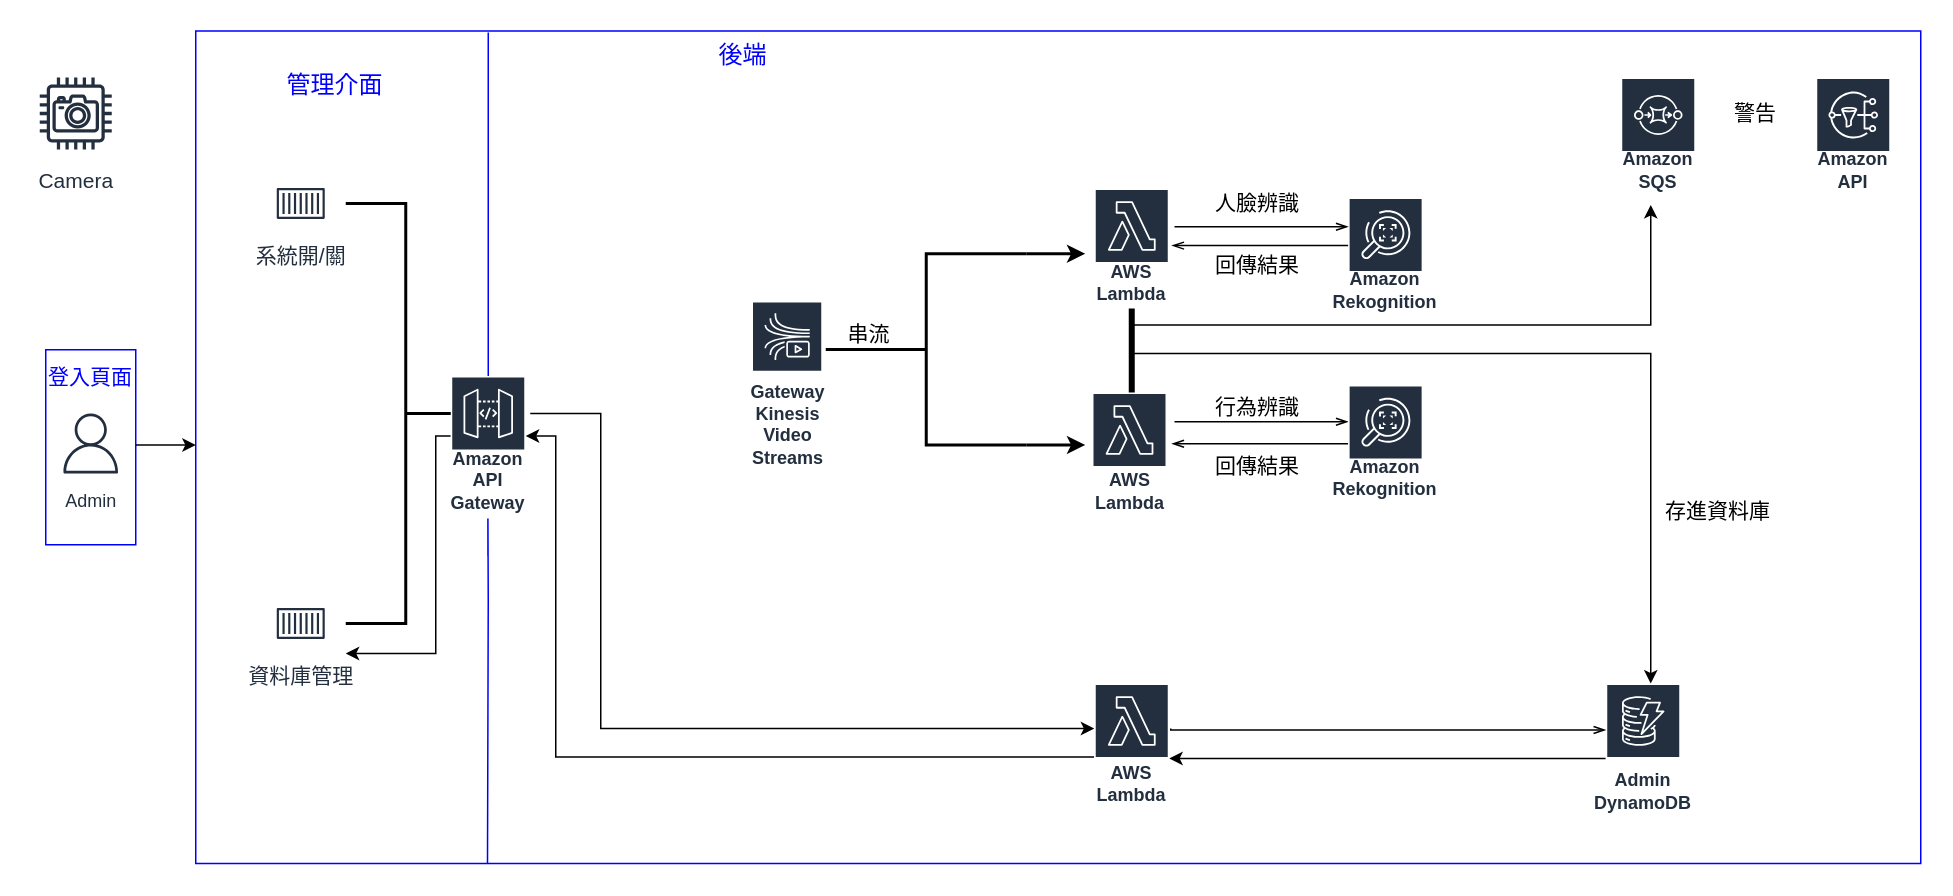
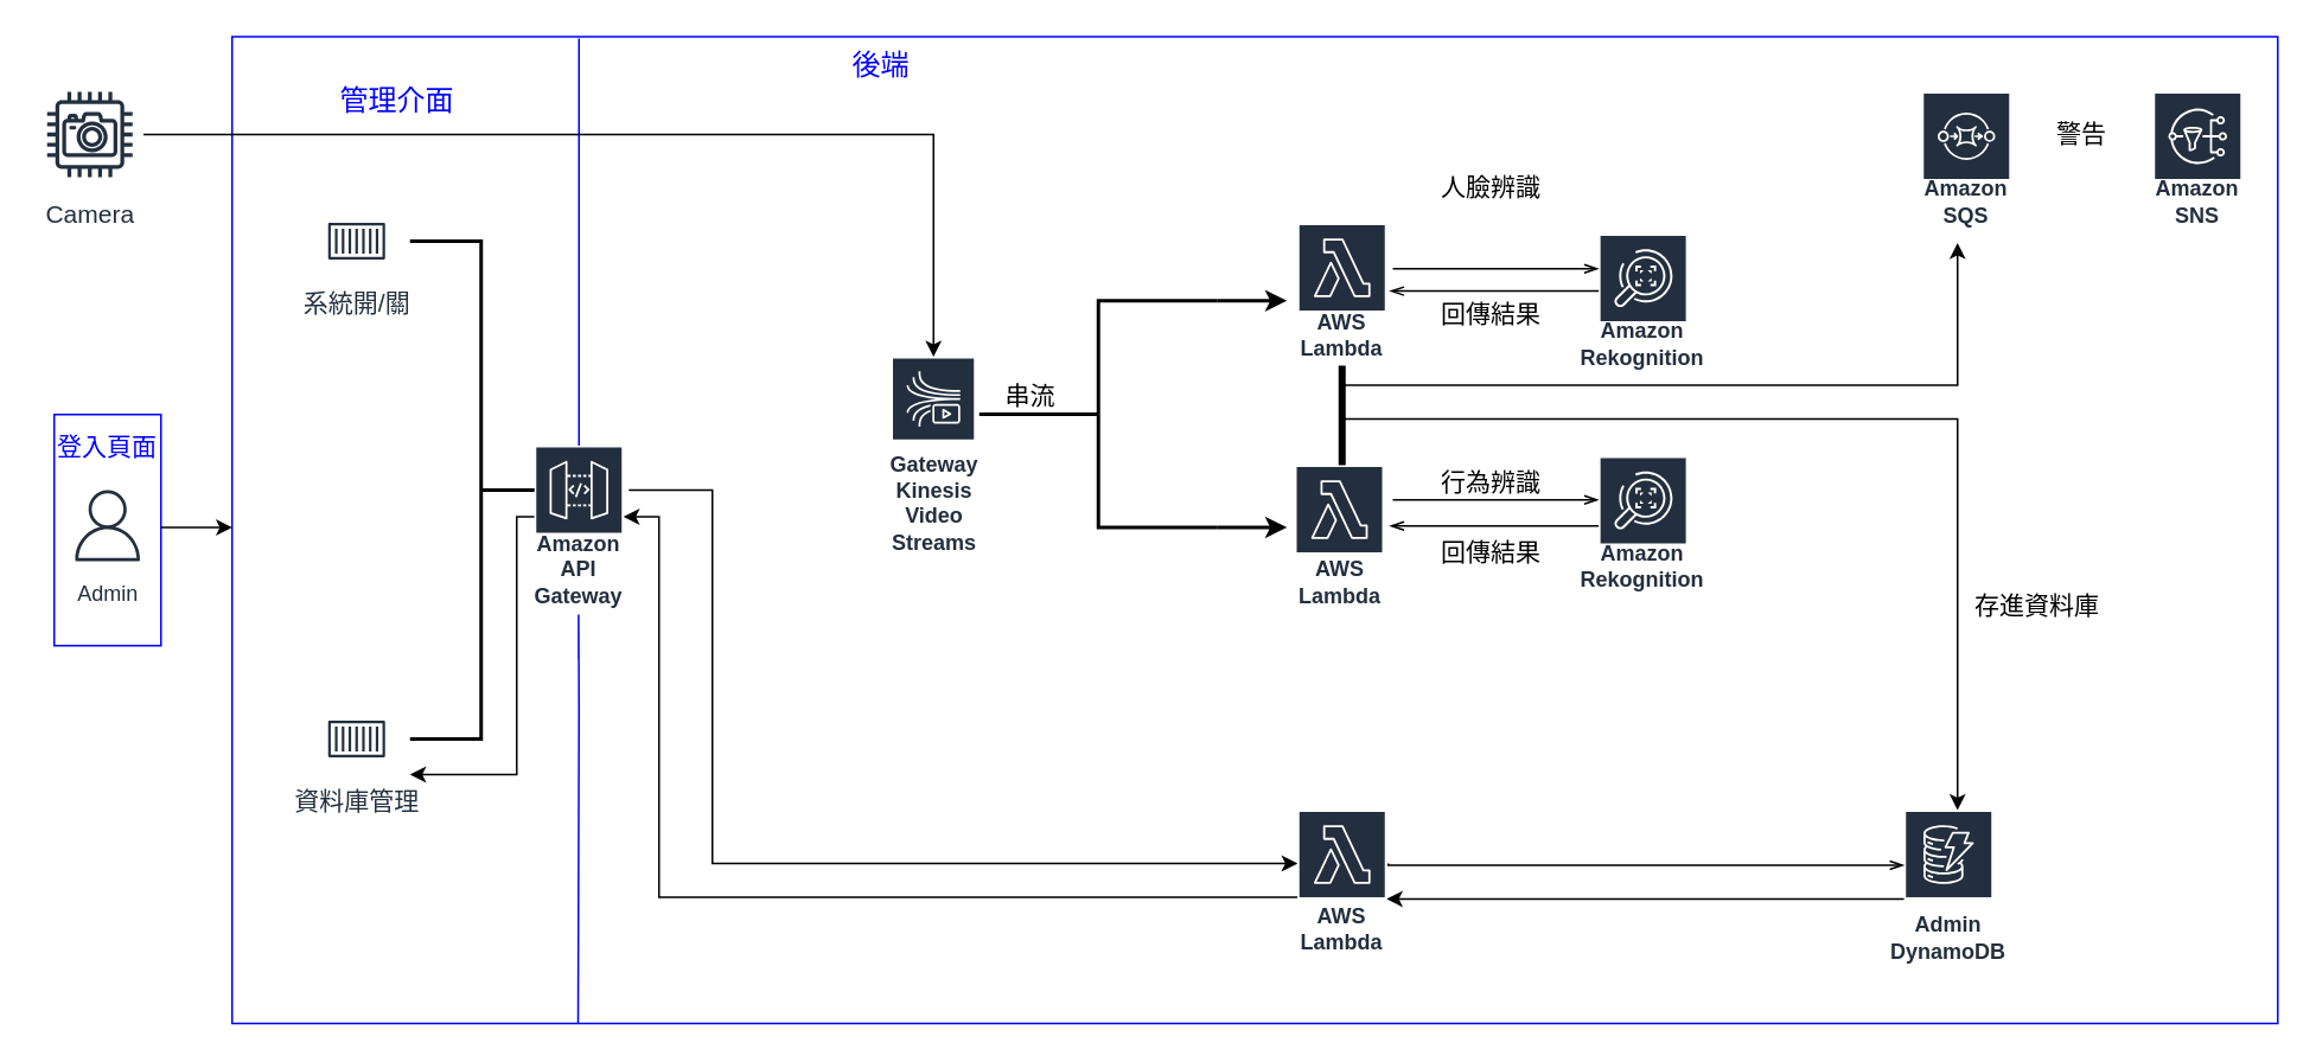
+ <mxCell id="27" style="edgeStyle=orthogonalEdgeStyle;rounded=0;orthogonalLoop=1;jettySize=auto;html=1;" parent="1" source="28" target="38" edge="1"><mxGeometry relative="1" as="geometry" /></mxCell>
- <mxCell id="45" value="&lt;font style=&quot;font-size: 12px;&quot;&gt;Amazon API&lt;/font&gt;" style="sketch=0;outlineConnect=0;fontColor=#232F3E;gradientColor=none;strokeColor=#ffffff;fillColor=#232F3E;dashed=0;verticalLabelPosition=middle;verticalAlign=bottom;align=center;html=1;whiteSpace=wrap;fontSize=10;fontStyle=1;spacing=3;shape=mxgraph.aws4.productIcon;prIcon=mxgraph.aws4.sns;" parent="1" vertex="1"><mxGeometry x="1210" y="51" width="50" height="80" as="geometry" /></mxCell>
+ <mxCell id="45" value="&lt;font style=&quot;font-size: 12px;&quot;&gt;Amazon SNS&lt;/font&gt;" style="sketch=0;outlineConnect=0;fontColor=#232F3E;gradientColor=none;strokeColor=#ffffff;fillColor=#232F3E;dashed=0;verticalLabelPosition=middle;verticalAlign=bottom;align=center;html=1;whiteSpace=wrap;fontSize=10;fontStyle=1;spacing=3;shape=mxgraph.aws4.productIcon;prIcon=mxgraph.aws4.sns;" parent="1" vertex="1"><mxGeometry x="1210" y="51" width="50" height="80" as="geometry" /></mxCell>
- <mxCell id="15" value="&lt;font style=&quot;font-size: 14px;&quot;&gt;人臉辨識&lt;/font&gt;" style="text;html=1;strokeColor=none;fillColor=none;align=center;verticalAlign=middle;whiteSpace=wrap;rounded=0;" parent="1" vertex="1"><mxGeometry x="807.5" y="120" width="60" height="30" as="geometry" /></mxCell>
+ <mxCell id="15" value="&lt;font style=&quot;font-size: 14px;&quot;&gt;人臉辨識&lt;/font&gt;" style="text;html=1;strokeColor=none;fillColor=none;align=center;verticalAlign=middle;whiteSpace=wrap;rounded=0;" parent="1" vertex="1"><mxGeometry x="807.5" y="90" width="60" height="30" as="geometry" /></mxCell>
